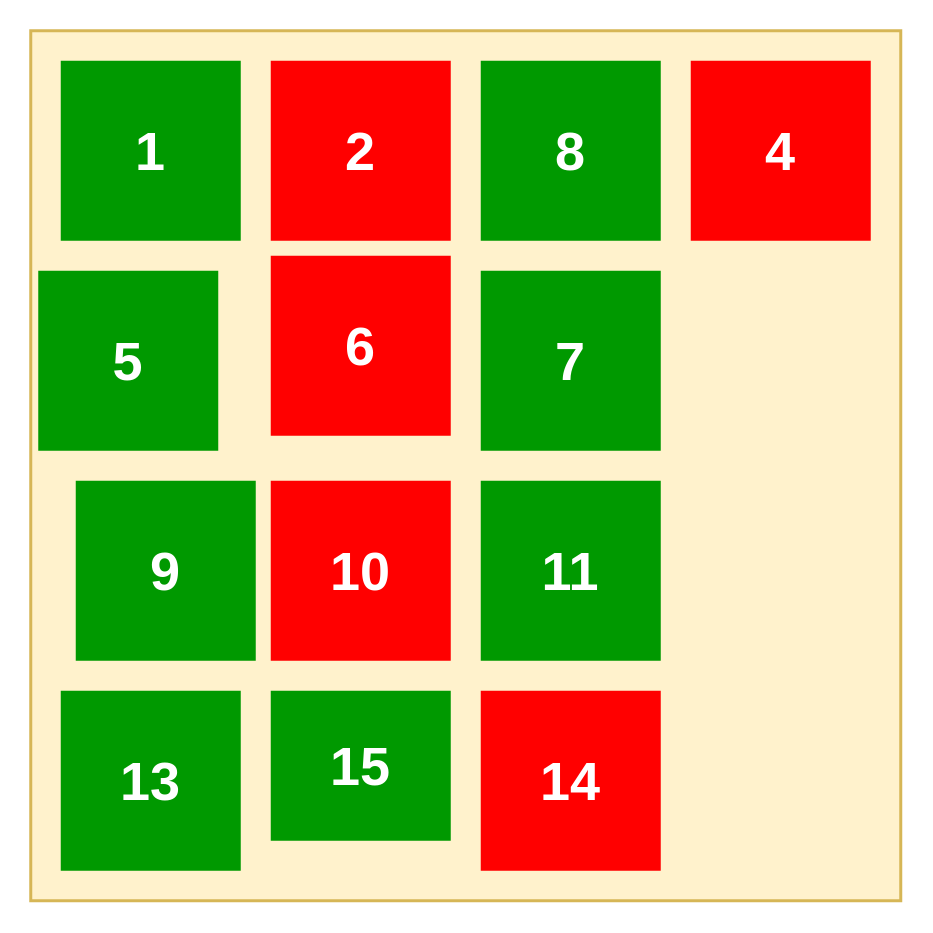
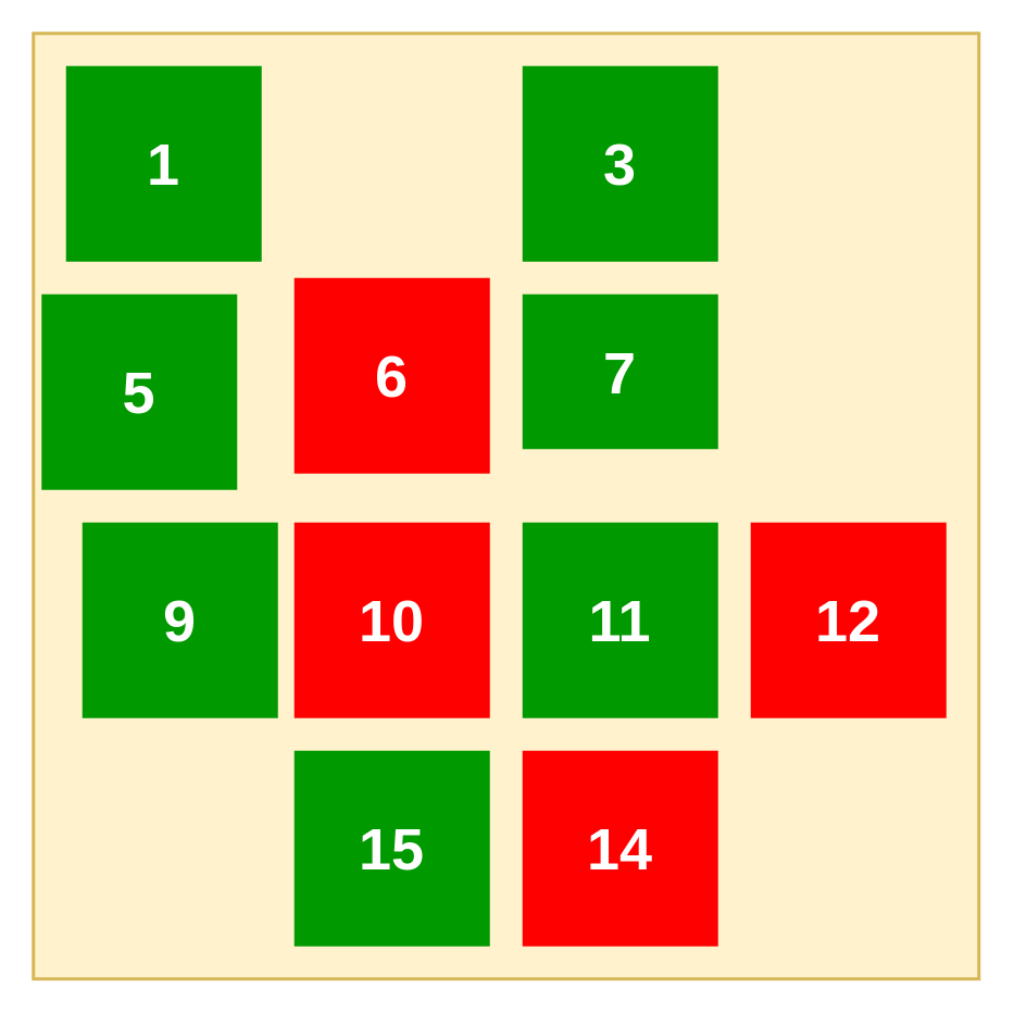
- <mxCell id="4" value="&lt;font style=&quot;font-size: 36px;&quot;&gt;&lt;b style=&quot;font-size: 36px;&quot;&gt;2&lt;/b&gt;&lt;/font&gt;" style="text;html=1;align=center;verticalAlign=middle;whiteSpace=wrap;rounded=0;strokeWidth=2;fontSize=36;fontColor=#FFFFFF;fillColor=#FF0000;" parent="1" vertex="1"><mxGeometry x="180" y="40" width="120" height="120" as="geometry" /></mxCell>
- <mxCell id="5" value="&lt;font style=&quot;font-size: 36px;&quot;&gt;&lt;b style=&quot;font-size: 36px;&quot;&gt;8&lt;/b&gt;&lt;/font&gt;" style="text;html=1;align=center;verticalAlign=middle;whiteSpace=wrap;rounded=0;strokeWidth=2;fontSize=36;fontColor=#FFFFFF;fillColor=#009900;" parent="1" vertex="1"><mxGeometry x="320" y="40" width="120" height="120" as="geometry" /></mxCell>
+ <mxCell id="5" value="&lt;font style=&quot;font-size: 36px;&quot;&gt;&lt;b style=&quot;font-size: 36px;&quot;&gt;3&lt;/b&gt;&lt;/font&gt;" style="text;html=1;align=center;verticalAlign=middle;whiteSpace=wrap;rounded=0;strokeWidth=2;fontSize=36;fontColor=#FFFFFF;fillColor=#009900;" parent="1" vertex="1"><mxGeometry x="320" y="40" width="120" height="120" as="geometry" /></mxCell>
- <mxCell id="6" value="&lt;font style=&quot;font-size: 36px;&quot;&gt;&lt;b style=&quot;font-size: 36px;&quot;&gt;4&lt;/b&gt;&lt;/font&gt;" style="text;html=1;align=center;verticalAlign=middle;whiteSpace=wrap;rounded=0;strokeWidth=2;fontSize=36;fontColor=#FFFFFF;fillColor=#FF0000;" parent="1" vertex="1"><mxGeometry x="460" y="40" width="120" height="120" as="geometry" /></mxCell>
- <mxCell id="9" value="&lt;font style=&quot;font-size: 36px&quot;&gt;&lt;b style=&quot;font-size: 36px&quot;&gt;7&lt;/b&gt;&lt;/font&gt;" style="text;html=1;align=center;verticalAlign=middle;whiteSpace=wrap;rounded=0;strokeWidth=2;fontSize=36;fontColor=#FFFFFF;fillColor=#009900;" parent="1" vertex="1"><mxGeometry x="320" y="180" width="120" height="120" as="geometry" /></mxCell>
+ <mxCell id="9" value="&lt;font style=&quot;font-size: 36px&quot;&gt;&lt;b style=&quot;font-size: 36px&quot;&gt;7&lt;/b&gt;&lt;/font&gt;" style="text;html=1;align=center;verticalAlign=middle;whiteSpace=wrap;rounded=0;strokeWidth=2;fontSize=36;fontColor=#FFFFFF;fillColor=#009900;" parent="1" vertex="1"><mxGeometry x="320" y="180" width="120" height="95" as="geometry" /></mxCell>
+ <mxCell id="13" value="&lt;font style=&quot;font-size: 36px&quot;&gt;&lt;b style=&quot;font-size: 36px&quot;&gt;12&lt;/b&gt;&lt;/font&gt;" style="text;html=1;align=center;verticalAlign=middle;whiteSpace=wrap;rounded=0;strokeWidth=2;fontSize=36;fontColor=#FFFFFF;fillColor=#FF0000;" parent="1" vertex="1"><mxGeometry x="460" y="320" width="120" height="120" as="geometry" /></mxCell>
- <mxCell id="16" value="&lt;font style=&quot;font-size: 36px&quot;&gt;&lt;b style=&quot;font-size: 36px&quot;&gt;15&lt;/b&gt;&lt;/font&gt;" style="text;html=1;align=center;verticalAlign=middle;whiteSpace=wrap;rounded=0;strokeWidth=2;fontSize=36;fontColor=#FFFFFF;fillColor=#009900;" parent="1" vertex="1"><mxGeometry x="180" y="460" width="120" height="100" as="geometry" /></mxCell>
+ <mxCell id="16" value="&lt;font style=&quot;font-size: 36px&quot;&gt;&lt;b style=&quot;font-size: 36px&quot;&gt;15&lt;/b&gt;&lt;/font&gt;" style="text;html=1;align=center;verticalAlign=middle;whiteSpace=wrap;rounded=0;strokeWidth=2;fontSize=36;fontColor=#FFFFFF;fillColor=#009900;" parent="1" vertex="1"><mxGeometry x="180" y="460" width="120" height="120" as="geometry" /></mxCell>
- <mxCell id="14" value="&lt;font style=&quot;font-size: 36px&quot;&gt;&lt;b style=&quot;font-size: 36px&quot;&gt;13&lt;/b&gt;&lt;/font&gt;" style="text;html=1;align=center;verticalAlign=middle;whiteSpace=wrap;rounded=0;strokeWidth=2;fontSize=36;fontColor=#FFFFFF;fillColor=#009900;" parent="1" vertex="1"><mxGeometry x="40" y="460" width="120" height="120" as="geometry" /></mxCell>
